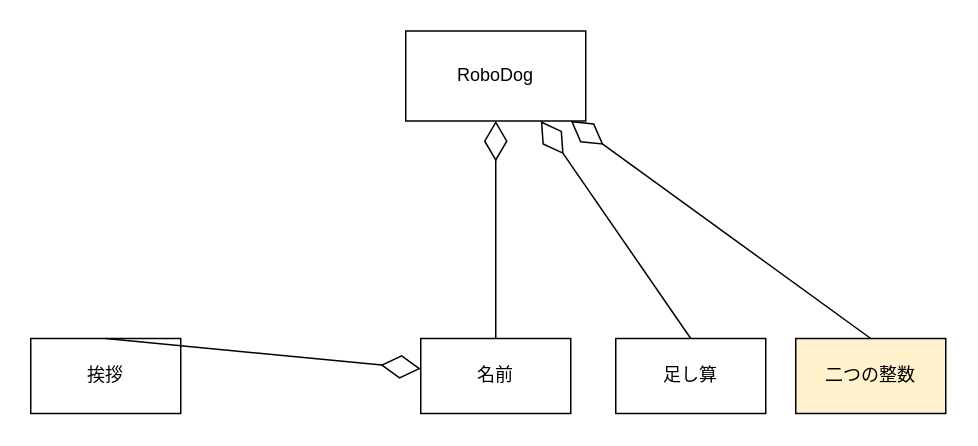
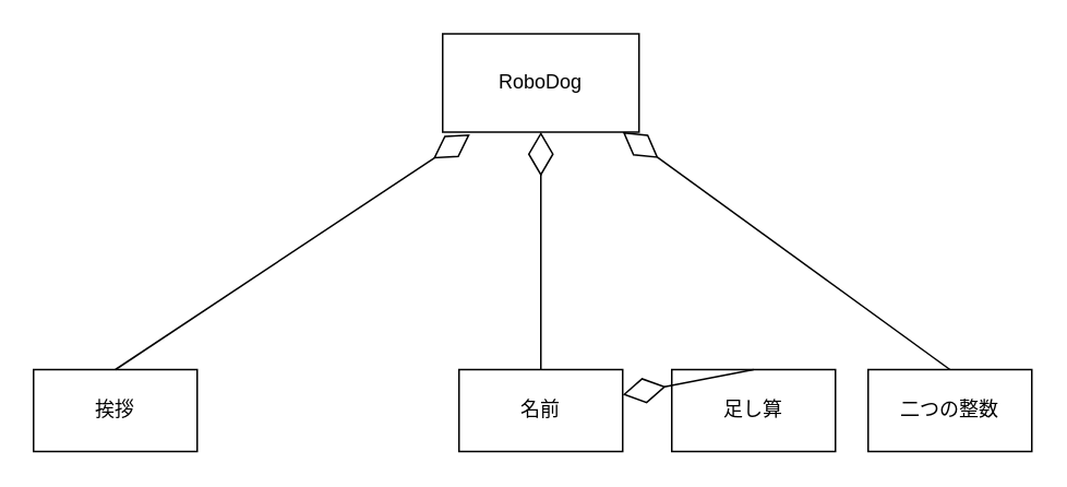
- <mxCell id="9" value="" style="endArrow=diamondThin;endFill=0;endSize=24;html=1;rounded=0;exitX=0.5;exitY=0;exitDx=0;exitDy=0;entryX=0.75;entryY=1;entryDx=0;entryDy=0;" edge="1" parent="1" source="5" target="2"><mxGeometry width="160" relative="1" as="geometry"><mxPoint x="440" y="284" as="sourcePoint" /><mxPoint x="657" y="140" as="targetPoint" /></mxGeometry></mxCell>
+ <mxCell id="9" value="" style="endArrow=diamondThin;endFill=0;endSize=24;html=1;rounded=0;exitX=0.5;exitY=0;exitDx=0;exitDy=0;" edge="1" parent="1" source="5" target="4"><mxGeometry width="160" relative="1" as="geometry"><mxPoint x="440" y="284" as="sourcePoint" /><mxPoint x="657" y="140" as="targetPoint" /></mxGeometry></mxCell>
- <mxCell id="7" value="" style="endArrow=diamondThin;endFill=0;endSize=24;html=1;rounded=0;exitX=0.5;exitY=0;exitDx=0;exitDy=0;" edge="1" parent="1" source="3" target="4"><mxGeometry width="160" relative="1" as="geometry"><mxPoint x="270" y="140" as="sourcePoint" /><mxPoint x="430" y="140" as="targetPoint" /></mxGeometry></mxCell>
+ <mxCell id="7" value="" style="endArrow=diamondThin;endFill=0;endSize=24;html=1;rounded=0;exitX=0.5;exitY=0;exitDx=0;exitDy=0;entryX=0.139;entryY=1.022;entryDx=0;entryDy=0;entryPerimeter=0;" edge="1" parent="1" source="3" target="2"><mxGeometry width="160" relative="1" as="geometry"><mxPoint x="270" y="140" as="sourcePoint" /><mxPoint x="430" y="140" as="targetPoint" /></mxGeometry></mxCell>
- <mxCell id="6" value="二つの整数" style="rounded=0;whiteSpace=wrap;html=1;fillColor=#fff2cc;" vertex="1" parent="1"><mxGeometry x="530" y="225" width="100" height="50" as="geometry" /></mxCell>
+ <mxCell id="6" value="二つの整数" style="rounded=0;whiteSpace=wrap;html=1;" vertex="1" parent="1"><mxGeometry x="530" y="225" width="100" height="50" as="geometry" /></mxCell>
